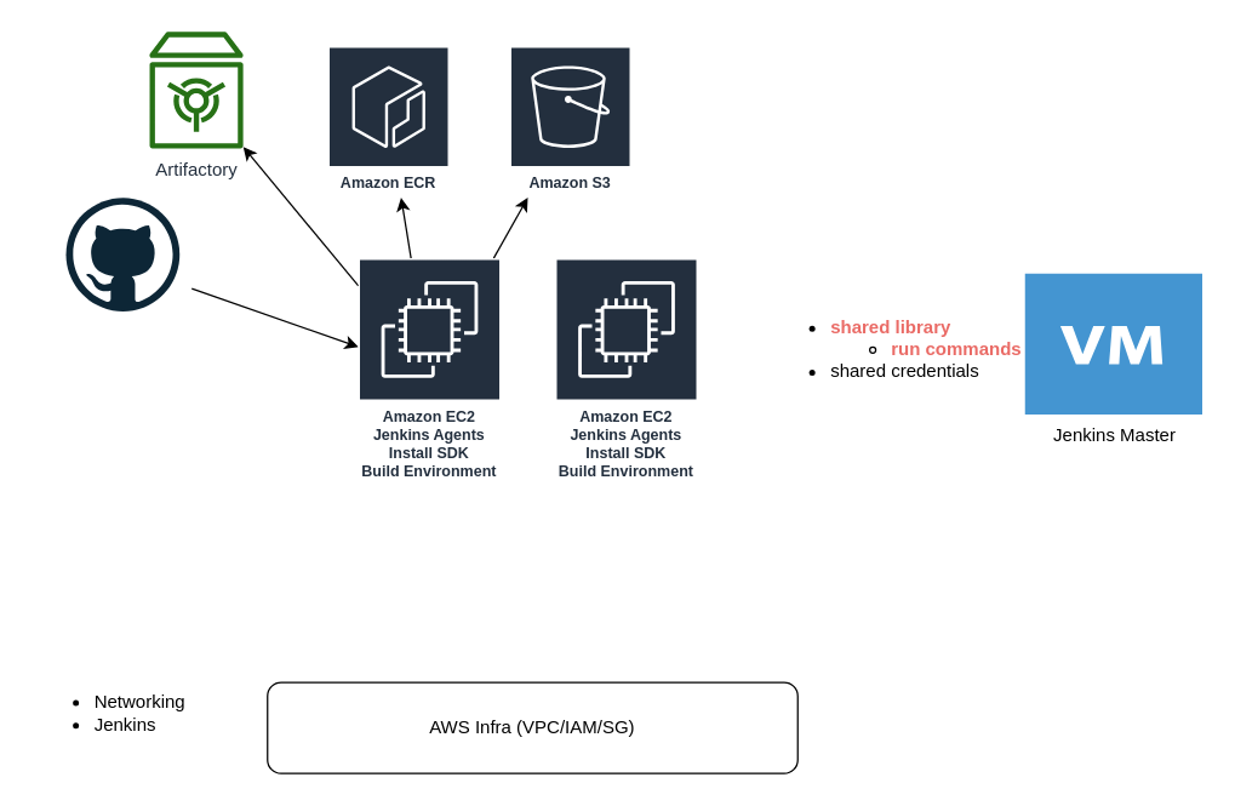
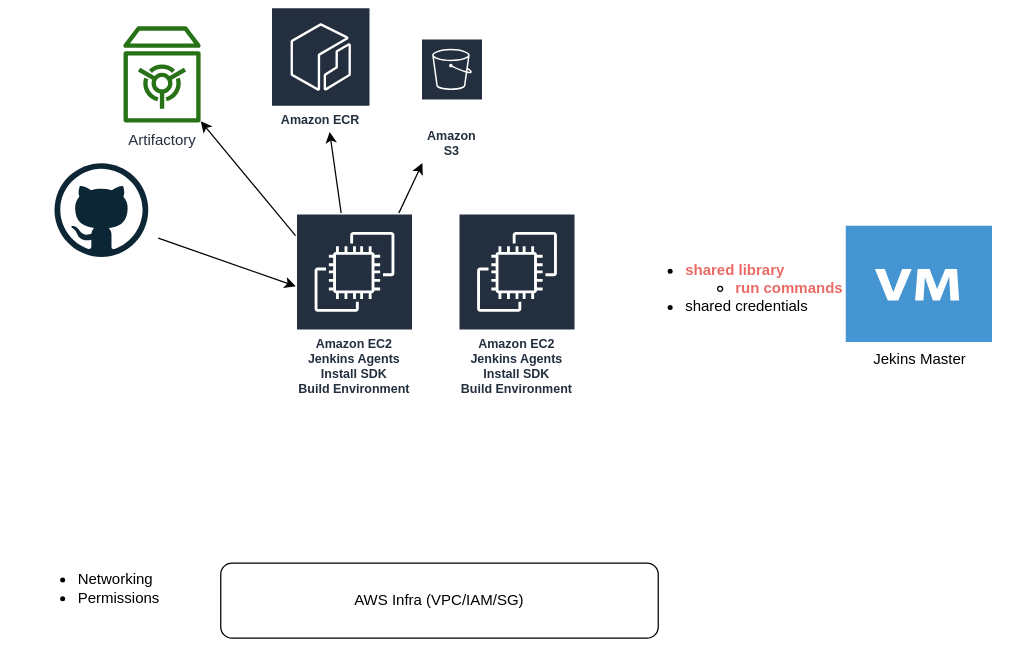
- <mxCell id="4" value="Amazon ECR" style="outlineConnect=0;fontColor=#232F3E;gradientColor=none;strokeColor=#ffffff;fillColor=#232F3E;dashed=0;verticalLabelPosition=middle;verticalAlign=bottom;align=center;html=1;whiteSpace=wrap;fontSize=10;fontStyle=1;spacing=3;shape=mxgraph.aws4.productIcon;prIcon=mxgraph.aws4.ecr;" parent="1" vertex="1"><mxGeometry x="216" y="30" width="80" height="100" as="geometry" /></mxCell>
+ <mxCell id="4" value="Amazon ECR" style="outlineConnect=0;fontColor=#232F3E;gradientColor=none;strokeColor=#ffffff;fillColor=#232F3E;dashed=0;verticalLabelPosition=middle;verticalAlign=bottom;align=center;html=1;whiteSpace=wrap;fontSize=10;fontStyle=1;spacing=3;shape=mxgraph.aws4.productIcon;prIcon=mxgraph.aws4.ecr;" parent="1" vertex="1"><mxGeometry x="216" y="5" width="80" height="100" as="geometry" /></mxCell>
- <mxCell id="5" value="Amazon S3" style="outlineConnect=0;fontColor=#232F3E;gradientColor=none;strokeColor=#ffffff;fillColor=#232F3E;dashed=0;verticalLabelPosition=middle;verticalAlign=bottom;align=center;html=1;whiteSpace=wrap;fontSize=10;fontStyle=1;spacing=3;shape=mxgraph.aws4.productIcon;prIcon=mxgraph.aws4.s3;" parent="1" vertex="1"><mxGeometry x="336" y="30" width="80" height="100" as="geometry" /></mxCell>
+ <mxCell id="5" value="Amazon S3" style="outlineConnect=0;fontColor=#232F3E;gradientColor=none;strokeColor=#ffffff;fillColor=#232F3E;dashed=0;verticalLabelPosition=middle;verticalAlign=bottom;align=center;html=1;whiteSpace=wrap;fontSize=10;fontStyle=1;spacing=3;shape=mxgraph.aws4.productIcon;prIcon=mxgraph.aws4.s3;" parent="1" vertex="1"><mxGeometry x="336" y="30" width="50" height="100" as="geometry" /></mxCell>
- <mxCell id="13" value="Jenkins Master" style="shadow=0;dashed=0;html=1;strokeColor=none;fillColor=#4495D1;labelPosition=center;verticalLabelPosition=bottom;verticalAlign=top;align=center;outlineConnect=0;shape=mxgraph.veeam.2d.virtual_machine;" parent="1" vertex="1"><mxGeometry x="676" y="180" width="117" height="93" as="geometry" /></mxCell>
+ <mxCell id="13" value="Jekins Master" style="shadow=0;dashed=0;html=1;strokeColor=none;fillColor=#4495D1;labelPosition=center;verticalLabelPosition=bottom;verticalAlign=top;align=center;outlineConnect=0;shape=mxgraph.veeam.2d.virtual_machine;" parent="1" vertex="1"><mxGeometry x="676" y="180" width="117" height="93" as="geometry" /></mxCell>
- <mxCell id="3" value="&lt;ul&gt;&lt;li&gt;&lt;span&gt;Networking&lt;/span&gt;&lt;/li&gt;&lt;li&gt;&lt;span&gt;Jenkins&lt;/span&gt;&lt;/li&gt;&lt;/ul&gt;" style="text;html=1;strokeColor=none;fillColor=none;align=left;verticalAlign=middle;whiteSpace=wrap;rounded=0;" parent="1" vertex="1"><mxGeometry x="20" y="435" width="120" height="70" as="geometry" /></mxCell>
+ <mxCell id="3" value="&lt;ul&gt;&lt;li&gt;&lt;span&gt;Networking&lt;/span&gt;&lt;/li&gt;&lt;li&gt;&lt;span&gt;Permissions&lt;/span&gt;&lt;/li&gt;&lt;/ul&gt;" style="text;html=1;strokeColor=none;fillColor=none;align=left;verticalAlign=middle;whiteSpace=wrap;rounded=0;" parent="1" vertex="1"><mxGeometry x="20" y="435" width="120" height="70" as="geometry" /></mxCell>
